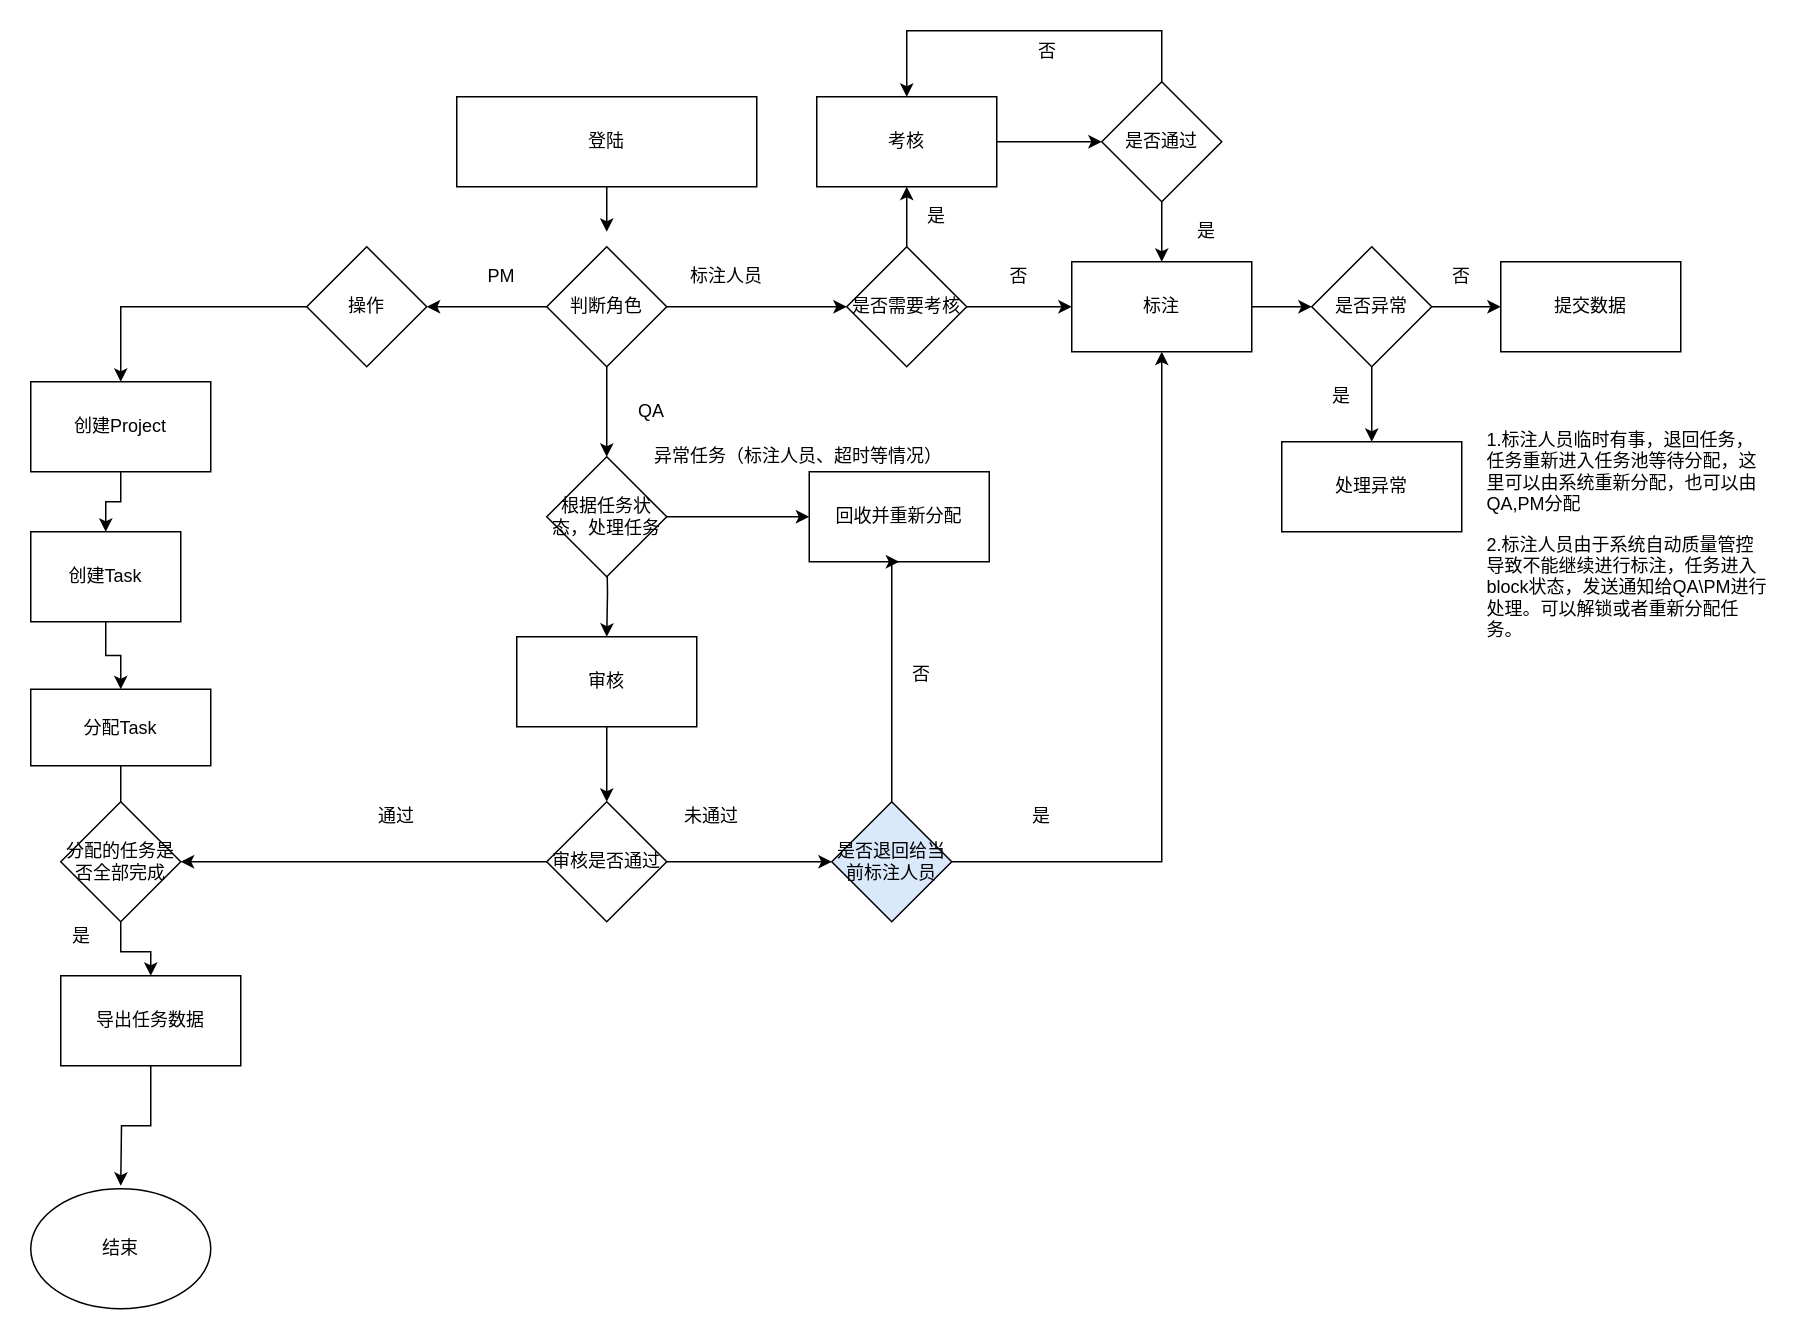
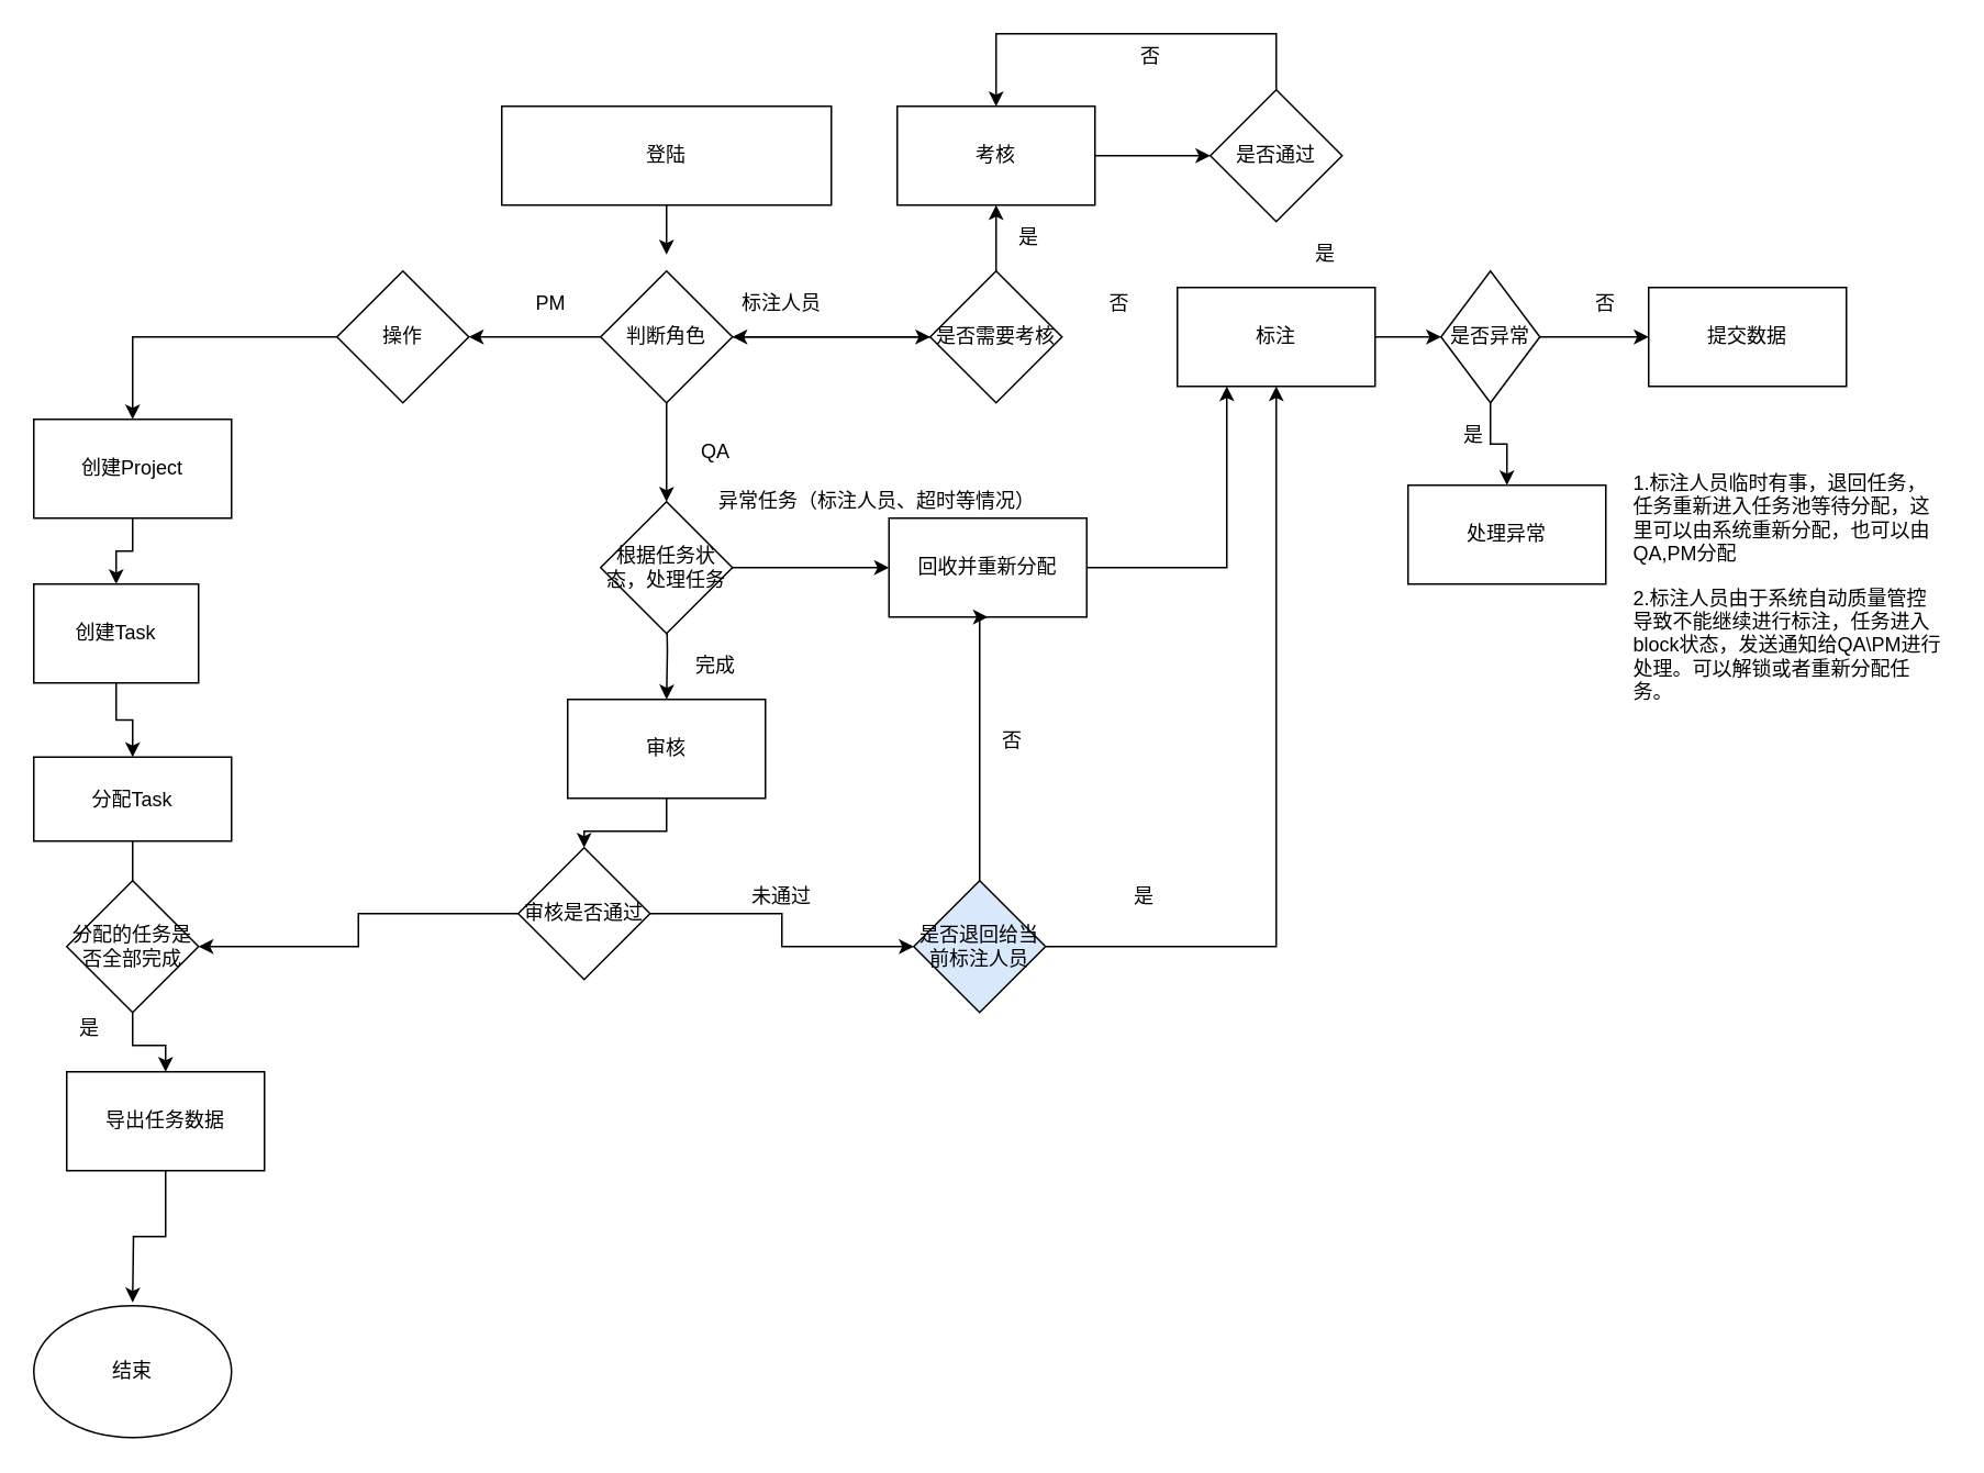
- <mxCell id="44" value="" parent="1" source="46" edge="1" style="edgeStyle=orthogonalEdgeStyle;rounded=0;orthogonalLoop=1;jettySize=auto;html=1;" target="40"><mxGeometry as="geometry" relative="1" /></mxCell>
- <mxCell id="8" value="标注人员" parent="1" style="text;html=1;strokeColor=none;fillColor=none;align=center;verticalAlign=middle;whiteSpace=wrap;rounded=0;" vertex="1"><mxGeometry x="454" y="174" as="geometry" width="60" height="20" /></mxCell>
+ <mxCell id="8" value="标注人员" parent="1" style="text;html=1;strokeColor=none;fillColor=none;align=center;verticalAlign=middle;whiteSpace=wrap;rounded=0;" vertex="1"><mxGeometry as="geometry" y="174" x="444" width="60" height="20" /></mxCell>
- <mxCell id="36" value="" parent="1" source="38" edge="1" style="edgeStyle=orthogonalEdgeStyle;rounded=0;orthogonalLoop=1;jettySize=auto;html=1;entryX=0;entryY=0.5;entryDx=0;entryDy=0;" target="40"><mxGeometry as="geometry" relative="1"><mxPoint as="targetPoint" y="204" x="724" /></mxGeometry></mxCell>
+ <mxCell id="36" value="" parent="1" source="38" edge="1" style="edgeStyle=orthogonalEdgeStyle;rounded=0;orthogonalLoop=1;jettySize=auto;html=1;" target="7"><mxGeometry as="geometry" relative="1"><mxPoint as="targetPoint" y="204" x="724" /></mxGeometry></mxCell>
- <mxCell id="60" value="是否异常" parent="1" style="rhombus;whiteSpace=wrap;html=1;" vertex="1"><mxGeometry as="geometry" y="164" x="874" width="80" height="80" /></mxCell>
+ <mxCell id="60" value="是否异常" parent="1" style="rhombus;whiteSpace=wrap;html=1;" vertex="1"><mxGeometry x="874" y="164" as="geometry" width="60" height="80" /></mxCell>
+ <mxCell id="25" parent="1" source="26" edge="1" style="edgeStyle=orthogonalEdgeStyle;rounded=0;orthogonalLoop=1;jettySize=auto;html=1;entryX=0.25;entryY=1;entryDx=0;entryDy=0;" target="40"><mxGeometry as="geometry" relative="1" /></mxCell>
+ <mxCell id="27" value="完成" parent="1" style="text;html=1;strokeColor=none;fillColor=none;align=center;verticalAlign=middle;whiteSpace=wrap;rounded=0;" vertex="1"><mxGeometry as="geometry" y="394" x="414" width="40" height="20" /></mxCell>
- <mxCell id="56" value="通过" parent="1" style="text;html=1;strokeColor=none;fillColor=none;align=center;verticalAlign=middle;whiteSpace=wrap;rounded=0;" vertex="1"><mxGeometry as="geometry" y="534" x="244" width="40" height="20" /></mxCell>
- <mxCell id="30" value="审核是否通过" parent="1" style="rhombus;whiteSpace=wrap;html=1;" vertex="1"><mxGeometry as="geometry" y="534" x="364" width="80" height="80" /></mxCell>
+ <mxCell id="30" value="审核是否通过" parent="1" style="rhombus;whiteSpace=wrap;html=1;" vertex="1"><mxGeometry x="314" y="514" as="geometry" width="80" height="80" /></mxCell>
